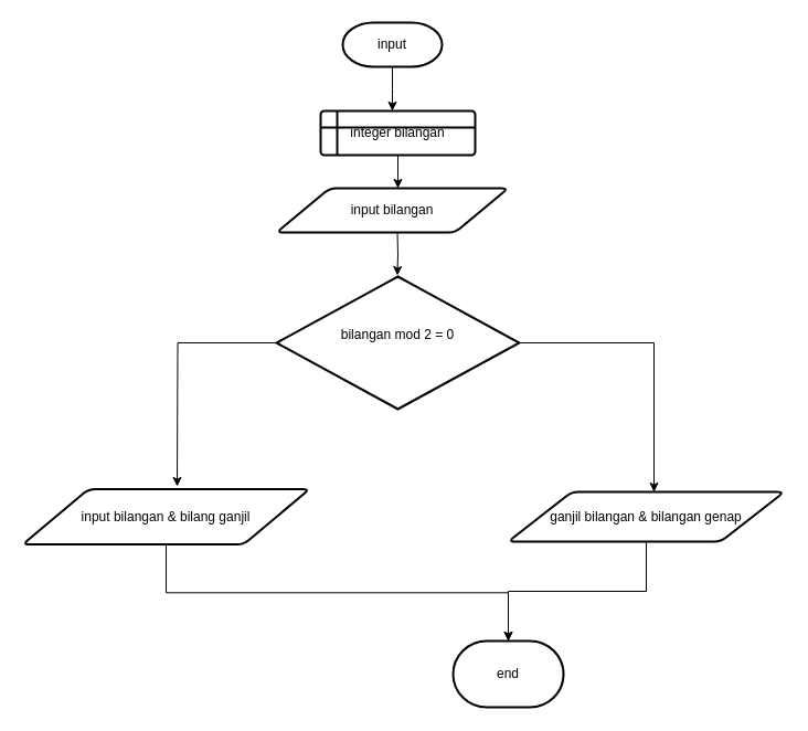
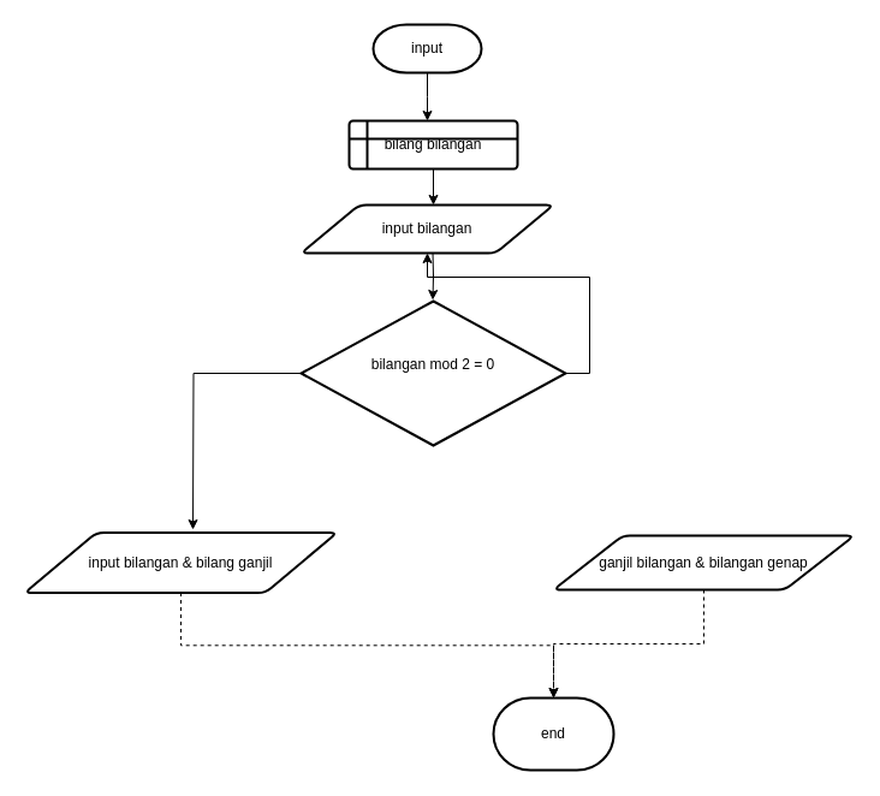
- <mxCell id="8" value="integer bilangan " style="shape=internalStorage;whiteSpace=wrap;html=1;dx=15;dy=15;rounded=1;arcSize=8;strokeWidth=2;" vertex="1" parent="1"><mxGeometry x="290" y="100" width="140" height="40" as="geometry" /></mxCell>
+ <mxCell id="8" value="bilang bilangan " style="shape=internalStorage;whiteSpace=wrap;html=1;dx=15;dy=15;rounded=1;arcSize=8;strokeWidth=2;" vertex="1" parent="1"><mxGeometry x="290" y="100" width="140" height="40" as="geometry" /></mxCell>
- <mxCell id="16" style="edgeStyle=orthogonalEdgeStyle;rounded=0;orthogonalLoop=1;jettySize=auto;html=1;exitX=1;exitY=0.5;exitDx=0;exitDy=0;exitPerimeter=0;entryX=0.528;entryY=0;entryDx=0;entryDy=0;entryPerimeter=0;" edge="1" parent="1" source="10" target="13"><mxGeometry relative="1" as="geometry" /></mxCell>
+ <mxCell id="16" style="edgeStyle=orthogonalEdgeStyle;rounded=0;orthogonalLoop=1;jettySize=auto;html=1;exitX=1;exitY=0.5;exitDx=0;exitDy=0;exitPerimeter=0;" edge="1" parent="1" source="10" target="5"><mxGeometry relative="1" as="geometry" /></mxCell>
- <mxCell id="15" style="edgeStyle=orthogonalEdgeStyle;rounded=0;orthogonalLoop=1;jettySize=auto;html=1;exitX=0.5;exitY=1;exitDx=0;exitDy=0;entryX=0.5;entryY=0;entryDx=0;entryDy=0;entryPerimeter=0;" edge="1" parent="1" source="13" target="14"><mxGeometry relative="1" as="geometry" /></mxCell>
+ <mxCell id="15" style="edgeStyle=orthogonalEdgeStyle;rounded=0;orthogonalLoop=1;jettySize=auto;html=1;exitX=0.5;exitY=1;exitDx=0;exitDy=0;entryX=0.5;entryY=0;entryDx=0;entryDy=0;entryPerimeter=0;dashed=1;" edge="1" parent="1" source="13" target="14"><mxGeometry relative="1" as="geometry" /></mxCell>
- <mxCell id="11" style="edgeStyle=orthogonalEdgeStyle;rounded=0;orthogonalLoop=1;jettySize=auto;html=1;exitX=0.5;exitY=1;exitDx=0;exitDy=0;" edge="1" parent="1" source="12" target="14"><mxGeometry relative="1" as="geometry" /></mxCell>
+ <mxCell id="11" style="edgeStyle=orthogonalEdgeStyle;rounded=0;orthogonalLoop=1;jettySize=auto;html=1;exitX=0.5;exitY=1;exitDx=0;exitDy=0;dashed=1;" edge="1" parent="1" source="12" target="14"><mxGeometry relative="1" as="geometry" /></mxCell>
